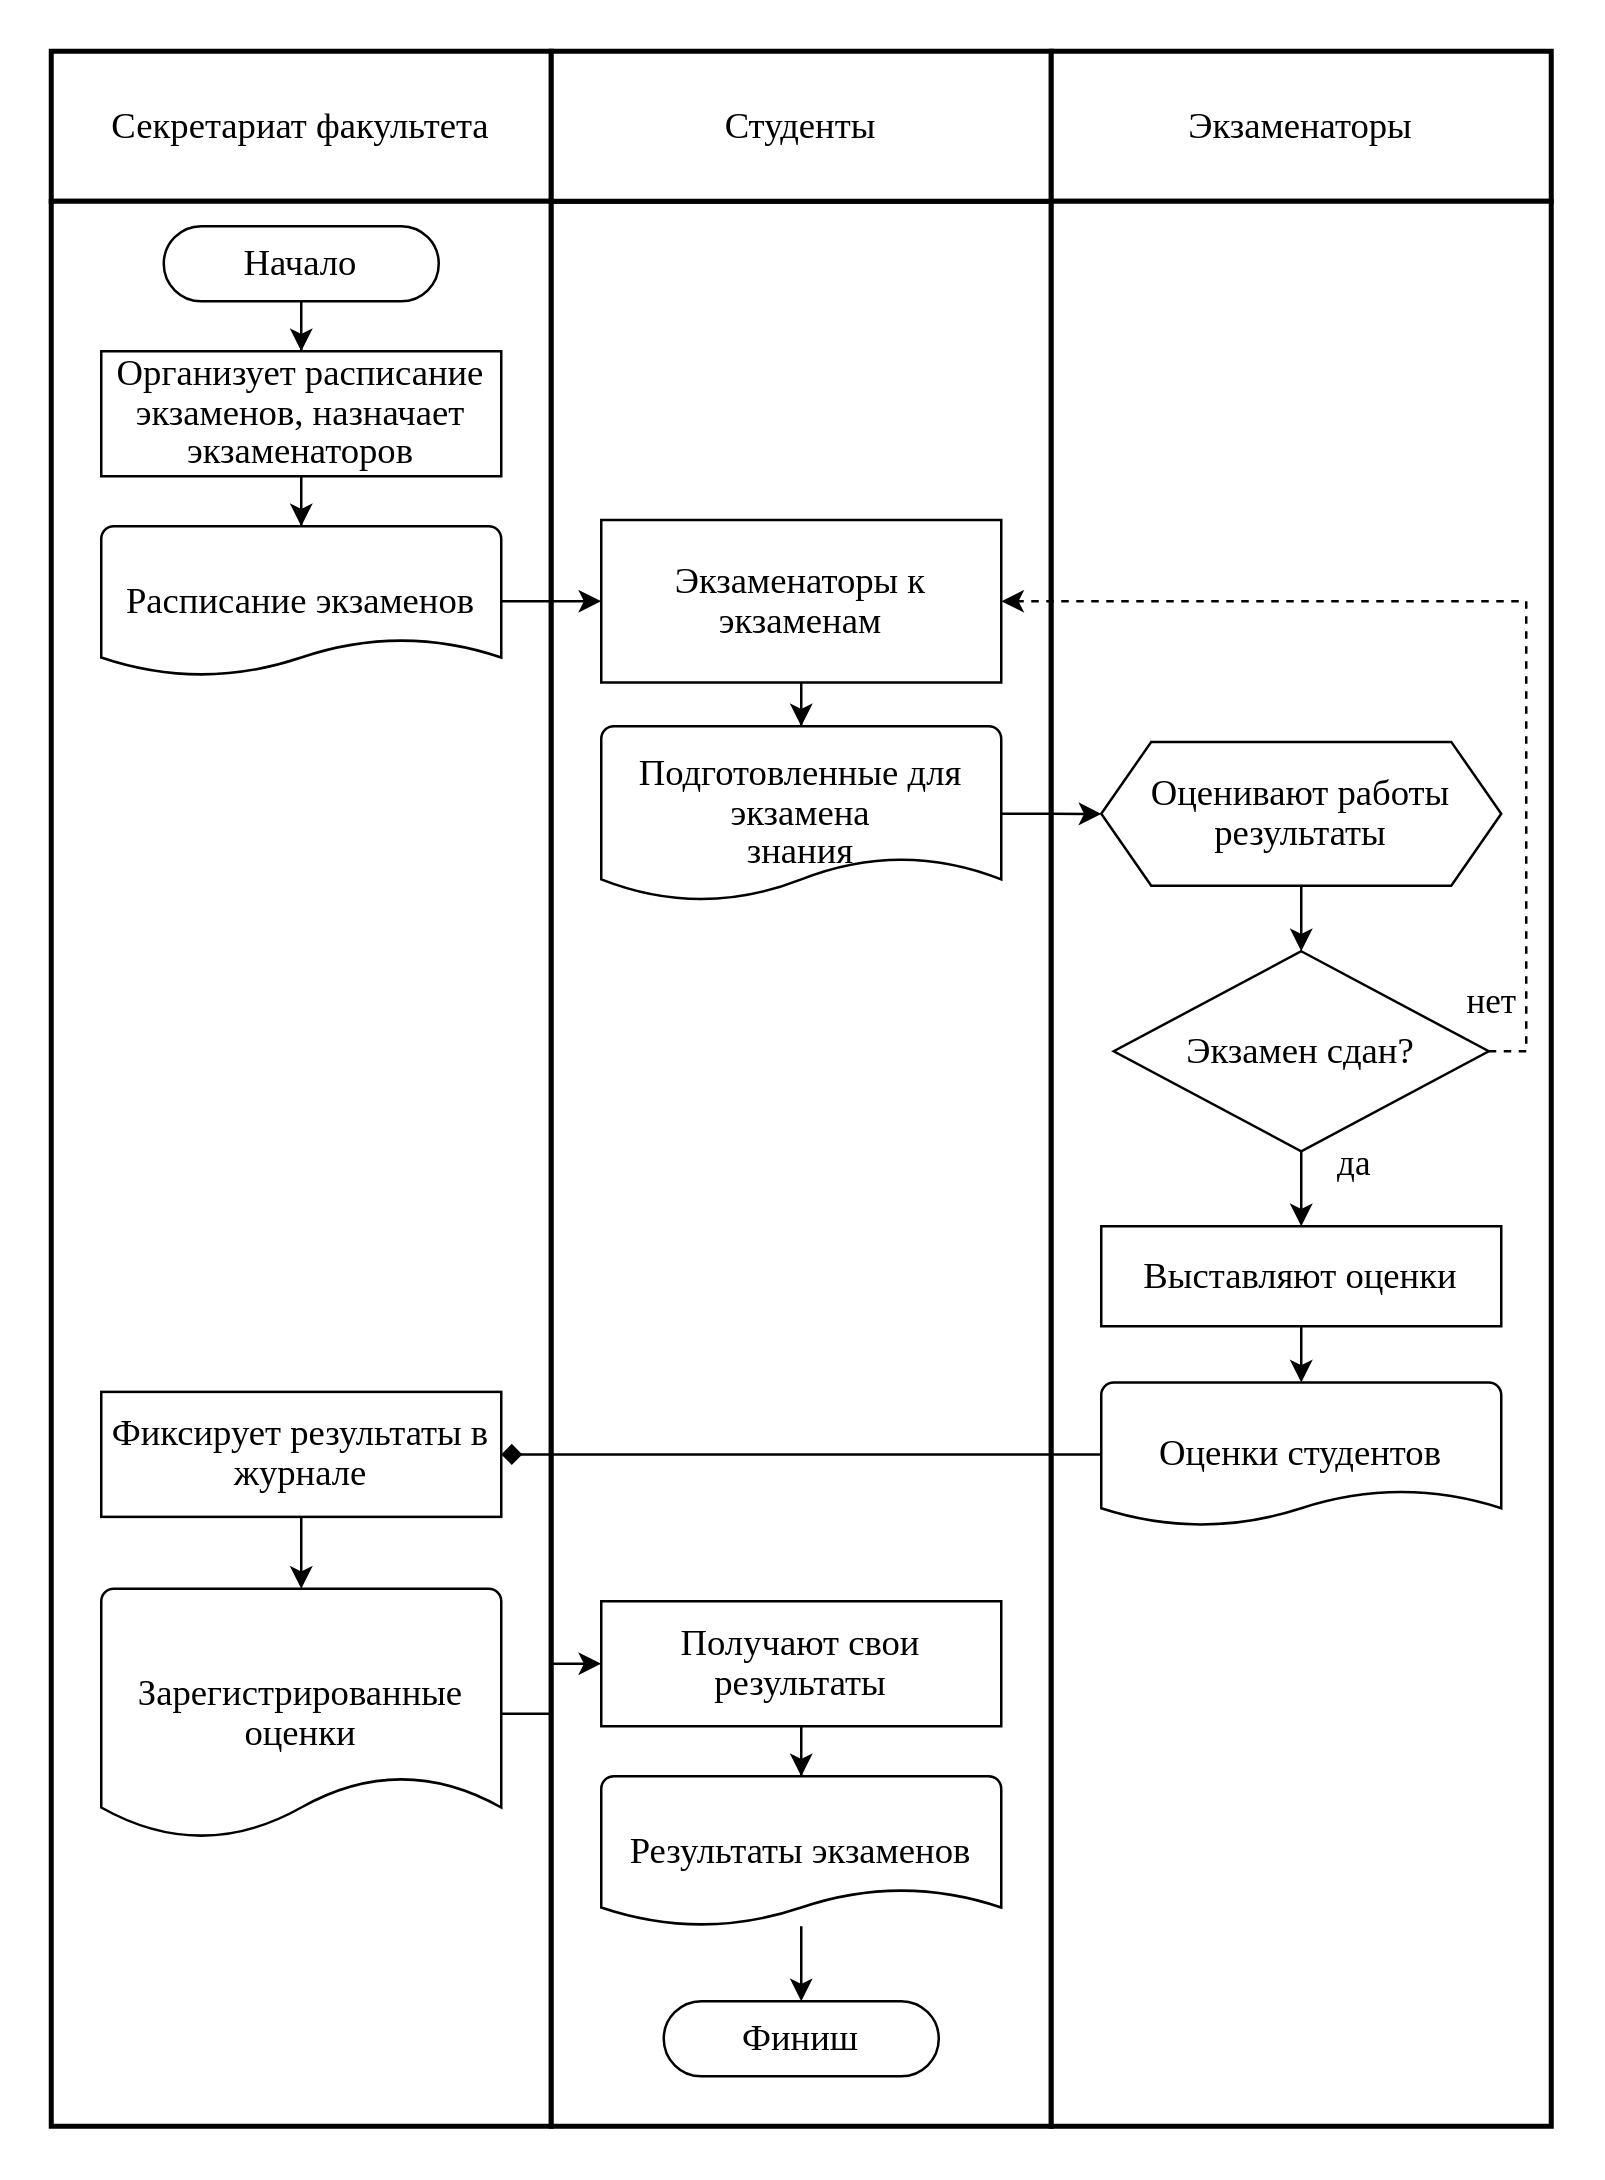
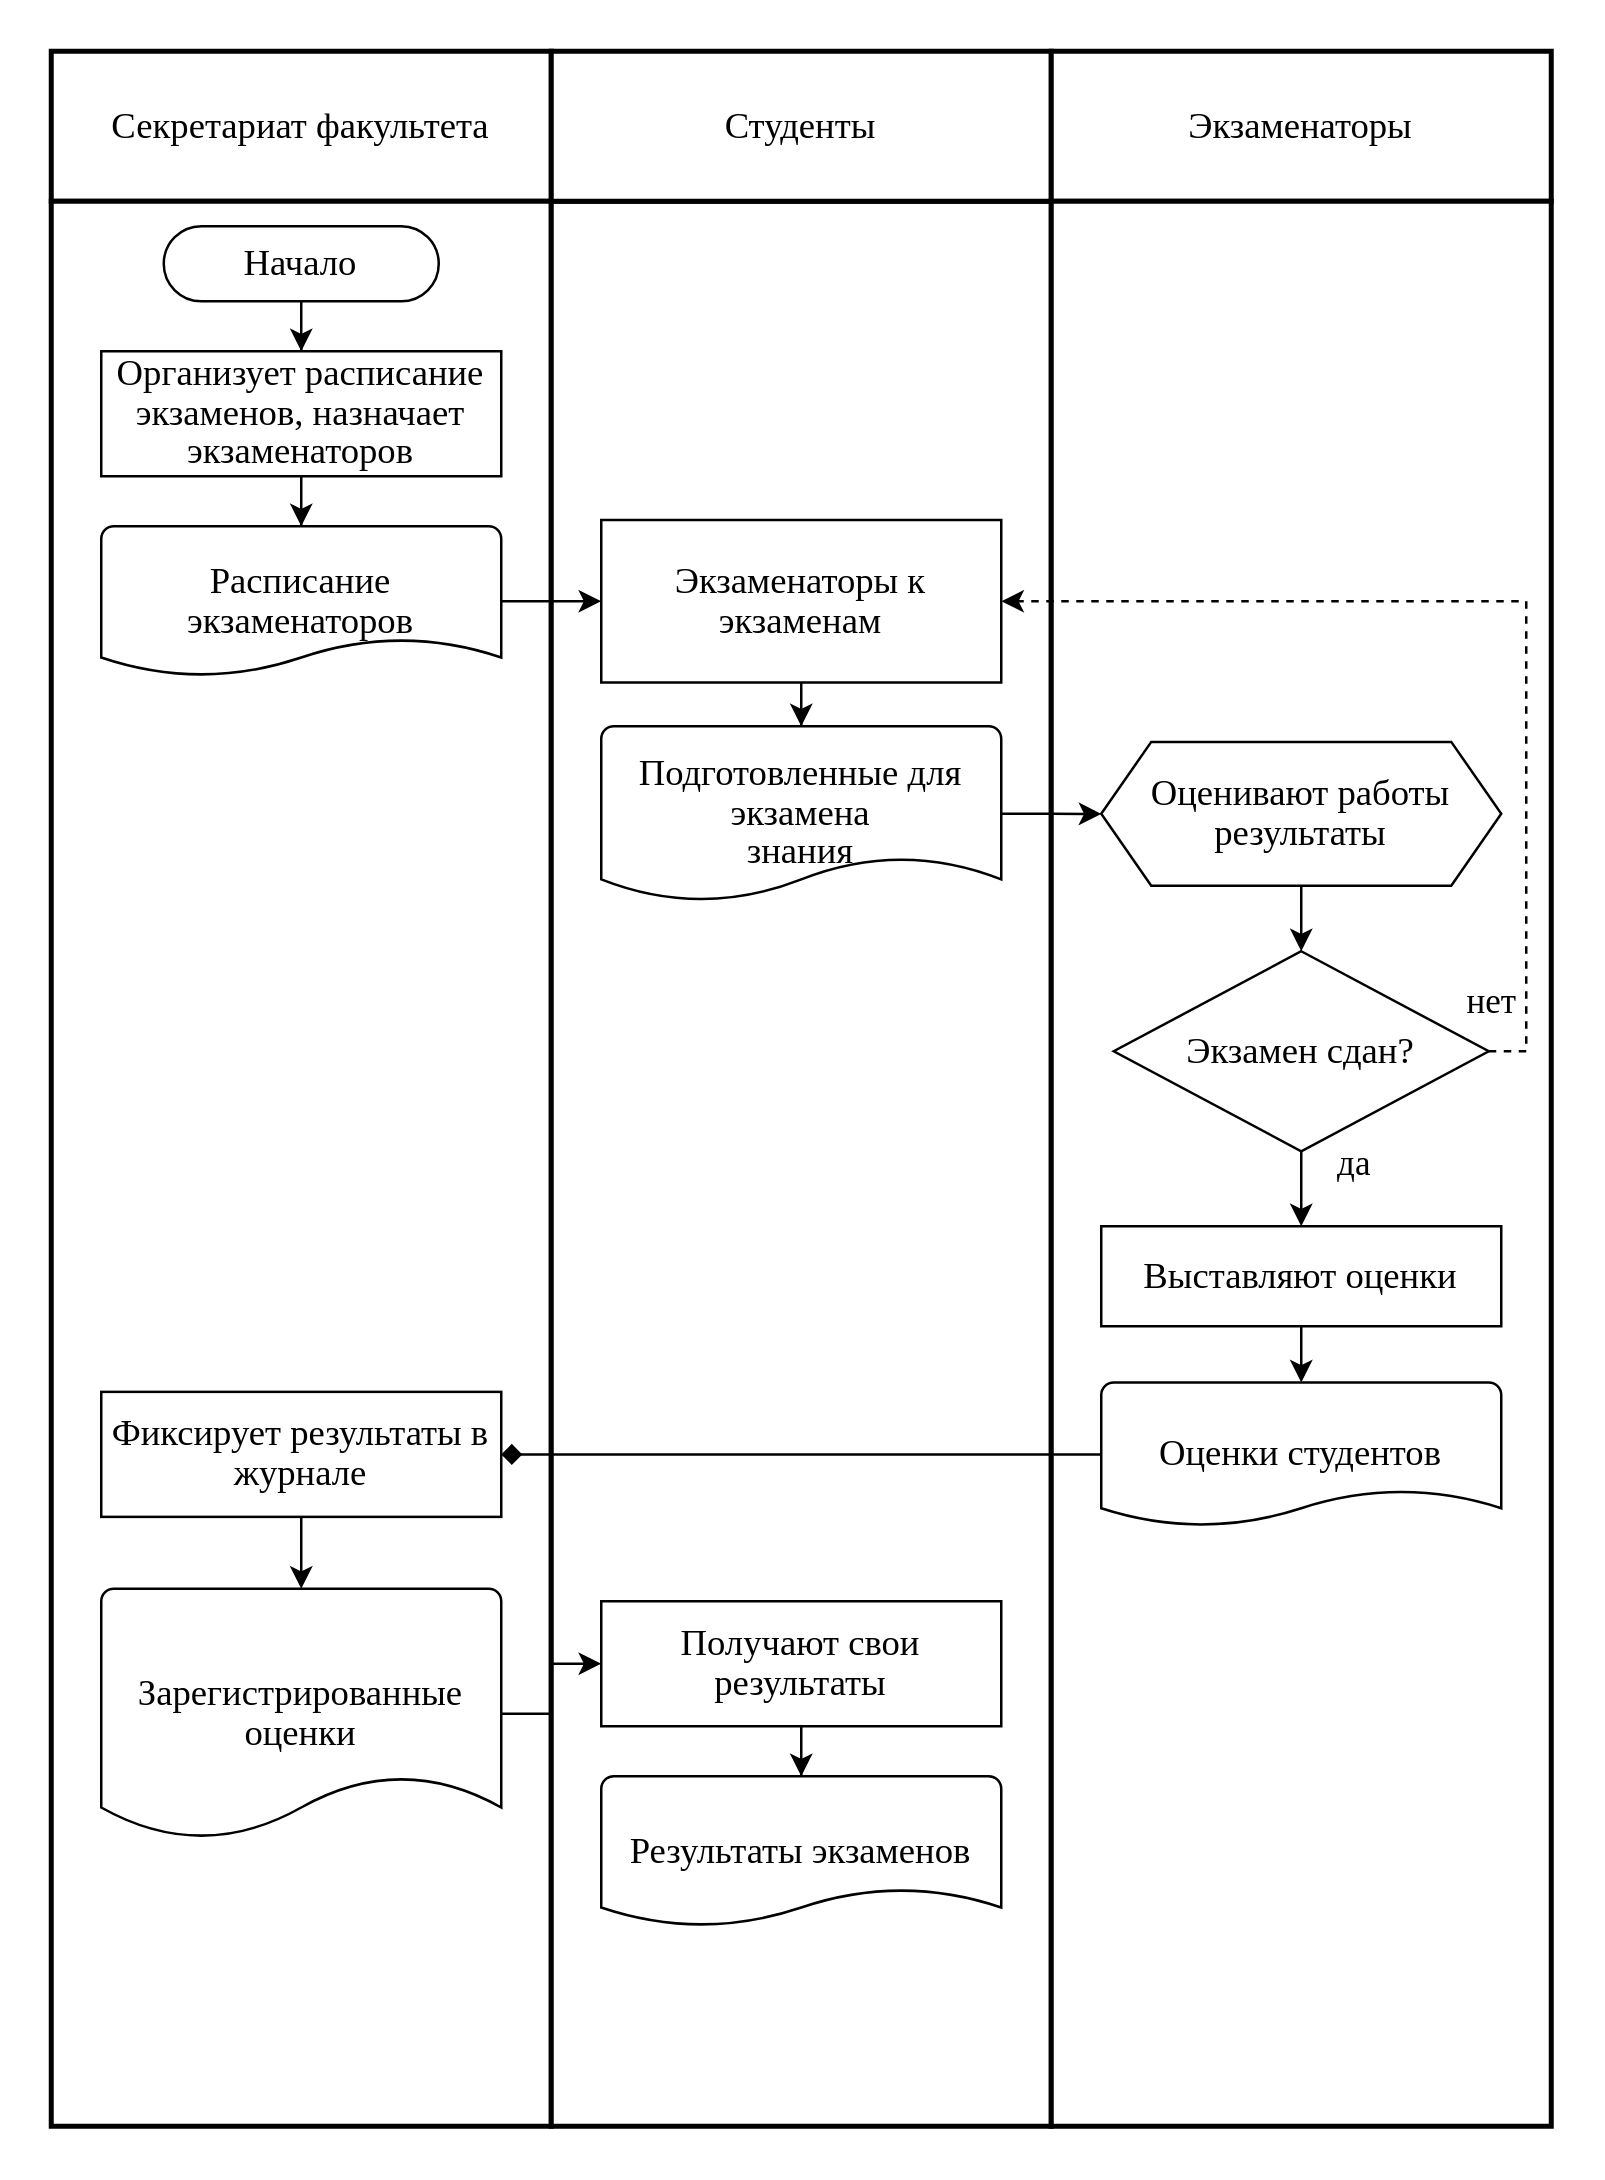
- <mxCell id="12" value="&lt;span style=&quot;font-size: 11pt; line-height: 107%; font-family: &amp;quot;Times New Roman&amp;quot;, serif;&quot;&gt;Расписание экзаменов&lt;/span&gt;" style="strokeWidth=1;html=1;shape=mxgraph.flowchart.document2;whiteSpace=wrap;size=0.25;connectable=1;recursiveResize=1;" vertex="1" parent="1"><mxGeometry x="40" y="210" width="160" height="60" as="geometry" /></mxCell>
+ <mxCell id="12" value="&lt;span style=&quot;font-size: 11pt; line-height: 107%; font-family: &amp;quot;Times New Roman&amp;quot;, serif;&quot;&gt;Расписание экзаменаторов&lt;/span&gt;" style="strokeWidth=1;html=1;shape=mxgraph.flowchart.document2;whiteSpace=wrap;size=0.25;connectable=1;recursiveResize=1;" vertex="1" parent="1"><mxGeometry x="40" y="210" width="160" height="60" as="geometry" /></mxCell>
- <mxCell id="35" value="" style="edgeStyle=orthogonalEdgeStyle;rounded=0;orthogonalLoop=1;jettySize=auto;html=1;" edge="1" parent="1" source="36" target="37"><mxGeometry relative="1" as="geometry" /></mxCell>
- <mxCell id="37" value="&lt;span style=&quot;font-family: &amp;quot;Times New Roman&amp;quot;, serif; font-size: 14.667px;&quot;&gt;Финиш&lt;/span&gt;" style="html=1;dashed=0;whiteSpace=wrap;shape=mxgraph.dfd.start" vertex="1" parent="1"><mxGeometry x="265" y="800" width="110" height="30" as="geometry" /></mxCell>
